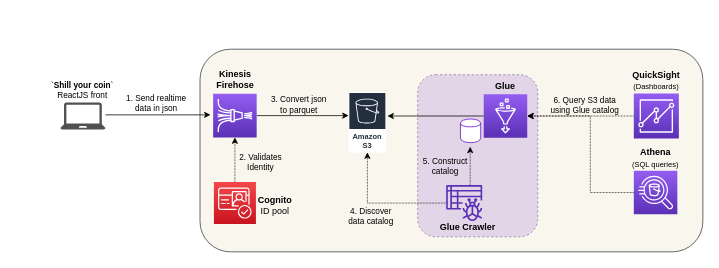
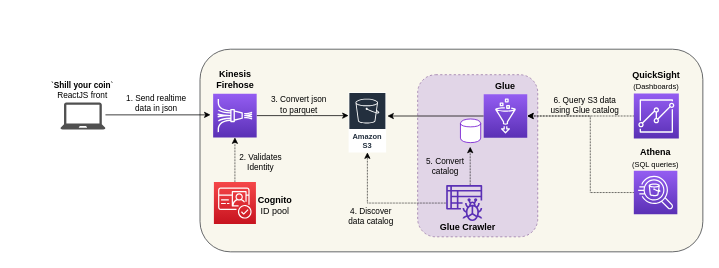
- <mxCell id="32" value="5. Construct catalog" style="text;html=1;strokeColor=none;fillColor=none;align=center;verticalAlign=middle;whiteSpace=wrap;rounded=0;fontSize=11;" vertex="1" parent="1"><mxGeometry x="553" y="211" width="80" height="20" as="geometry" /></mxCell>
+ <mxCell id="32" value="5. Convert catalog" style="text;html=1;strokeColor=none;fillColor=none;align=center;verticalAlign=middle;whiteSpace=wrap;rounded=0;fontSize=11;" vertex="1" parent="1"><mxGeometry x="553" y="211" width="80" height="20" as="geometry" /></mxCell>
